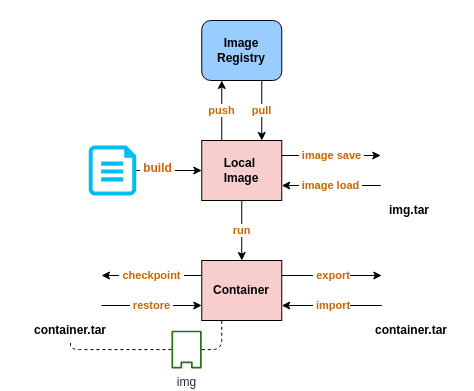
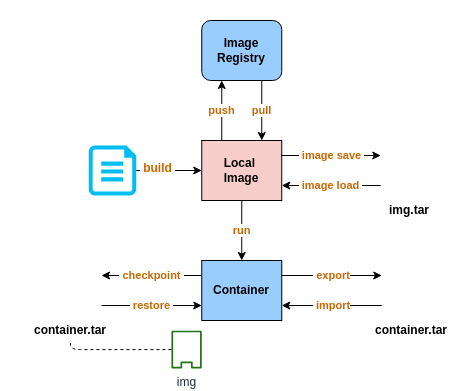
- <mxCell id="4" value="&lt;b&gt;Container&lt;/b&gt;" style="rounded=0;whiteSpace=wrap;html=1;fillColor=#f8cecc;" vertex="1" parent="1"><mxGeometry x="201.25" y="260" width="80" height="60" as="geometry" /></mxCell>
+ <mxCell id="4" value="&lt;b&gt;Container&lt;/b&gt;" style="rounded=0;whiteSpace=wrap;html=1;fillColor=#99CCFF;" vertex="1" parent="1"><mxGeometry x="201.25" y="260" width="80" height="60" as="geometry" /></mxCell>
- <mxCell id="28" value="" style="endArrow=none;dashed=1;html=1;entryX=0.25;entryY=1;entryDx=0;entryDy=0;edgeStyle=orthogonalEdgeStyle;" edge="1" parent="1" source="22" target="4"><mxGeometry width="50" height="50" relative="1" as="geometry"><mxPoint x="200" y="410" as="sourcePoint" /><mxPoint x="250" y="360" as="targetPoint" /></mxGeometry></mxCell>
